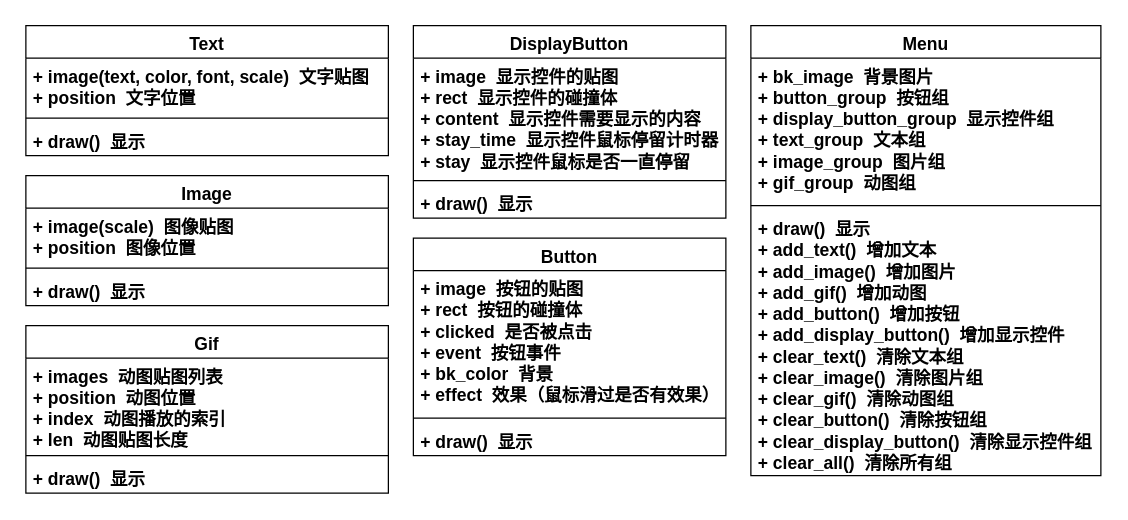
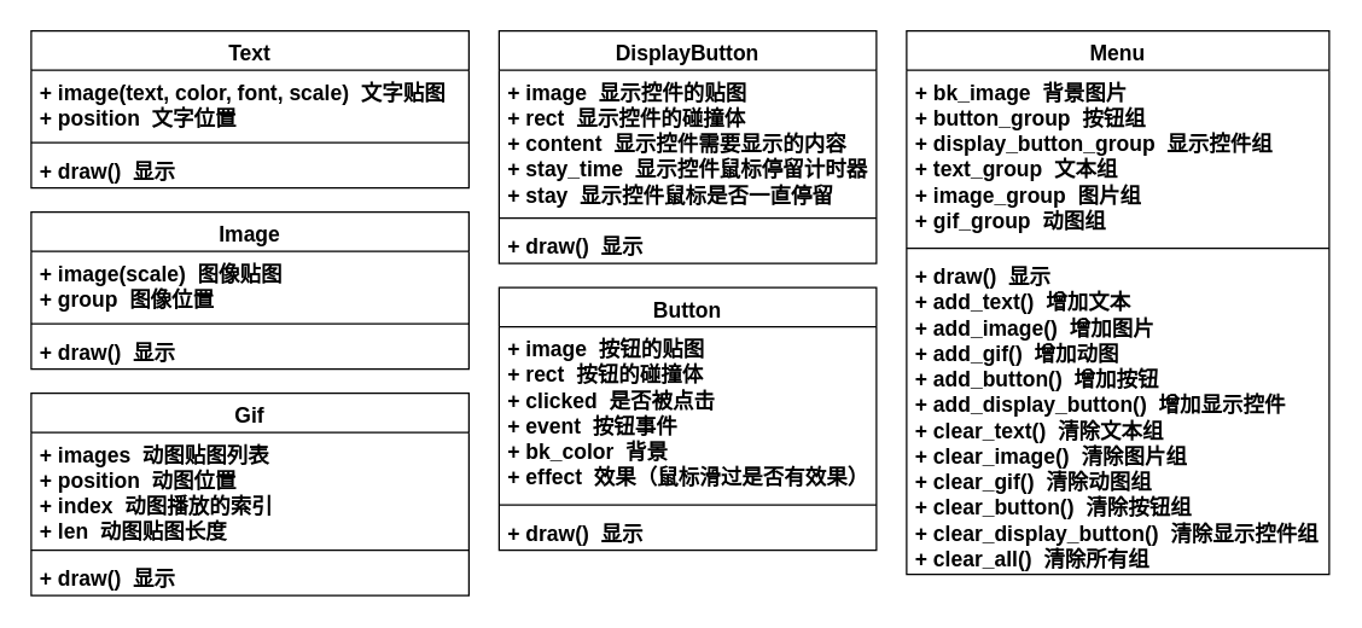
- <mxCell id="7" value="+ image(scale)  图像贴图&#10;+ position  图像位置" style="text;strokeColor=none;fillColor=none;align=left;verticalAlign=top;spacingLeft=4;spacingRight=4;overflow=hidden;rotatable=0;points=[[0,0.5],[1,0.5]];portConstraint=eastwest;fontSize=14;fontStyle=1" vertex="1" parent="6"><mxGeometry y="26" width="290" height="44" as="geometry" /></mxCell>
+ <mxCell id="7" value="+ image(scale)  图像贴图&#10;+ group  图像位置" style="text;strokeColor=none;fillColor=none;align=left;verticalAlign=top;spacingLeft=4;spacingRight=4;overflow=hidden;rotatable=0;points=[[0,0.5],[1,0.5]];portConstraint=eastwest;fontSize=14;fontStyle=1" vertex="1" parent="6"><mxGeometry y="26" width="290" height="44" as="geometry" /></mxCell>
